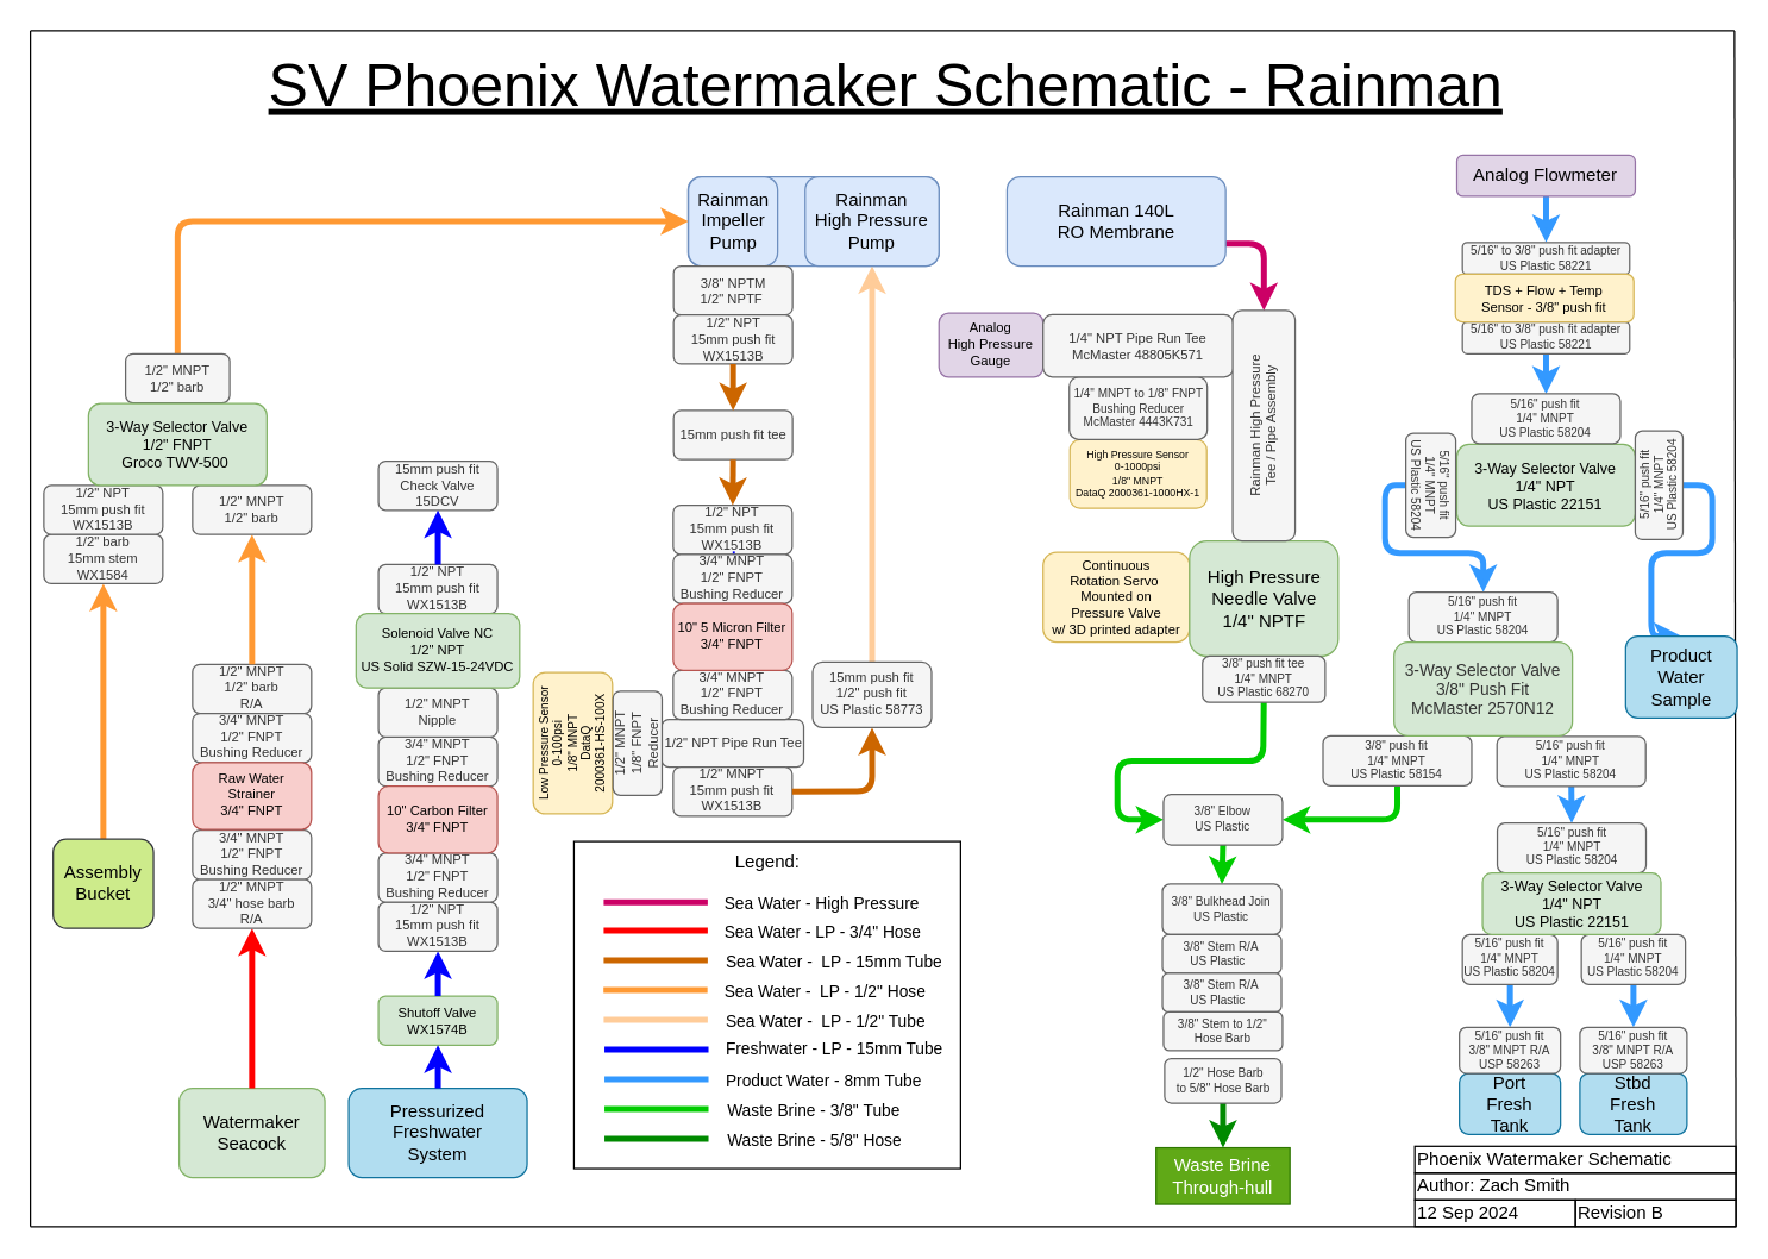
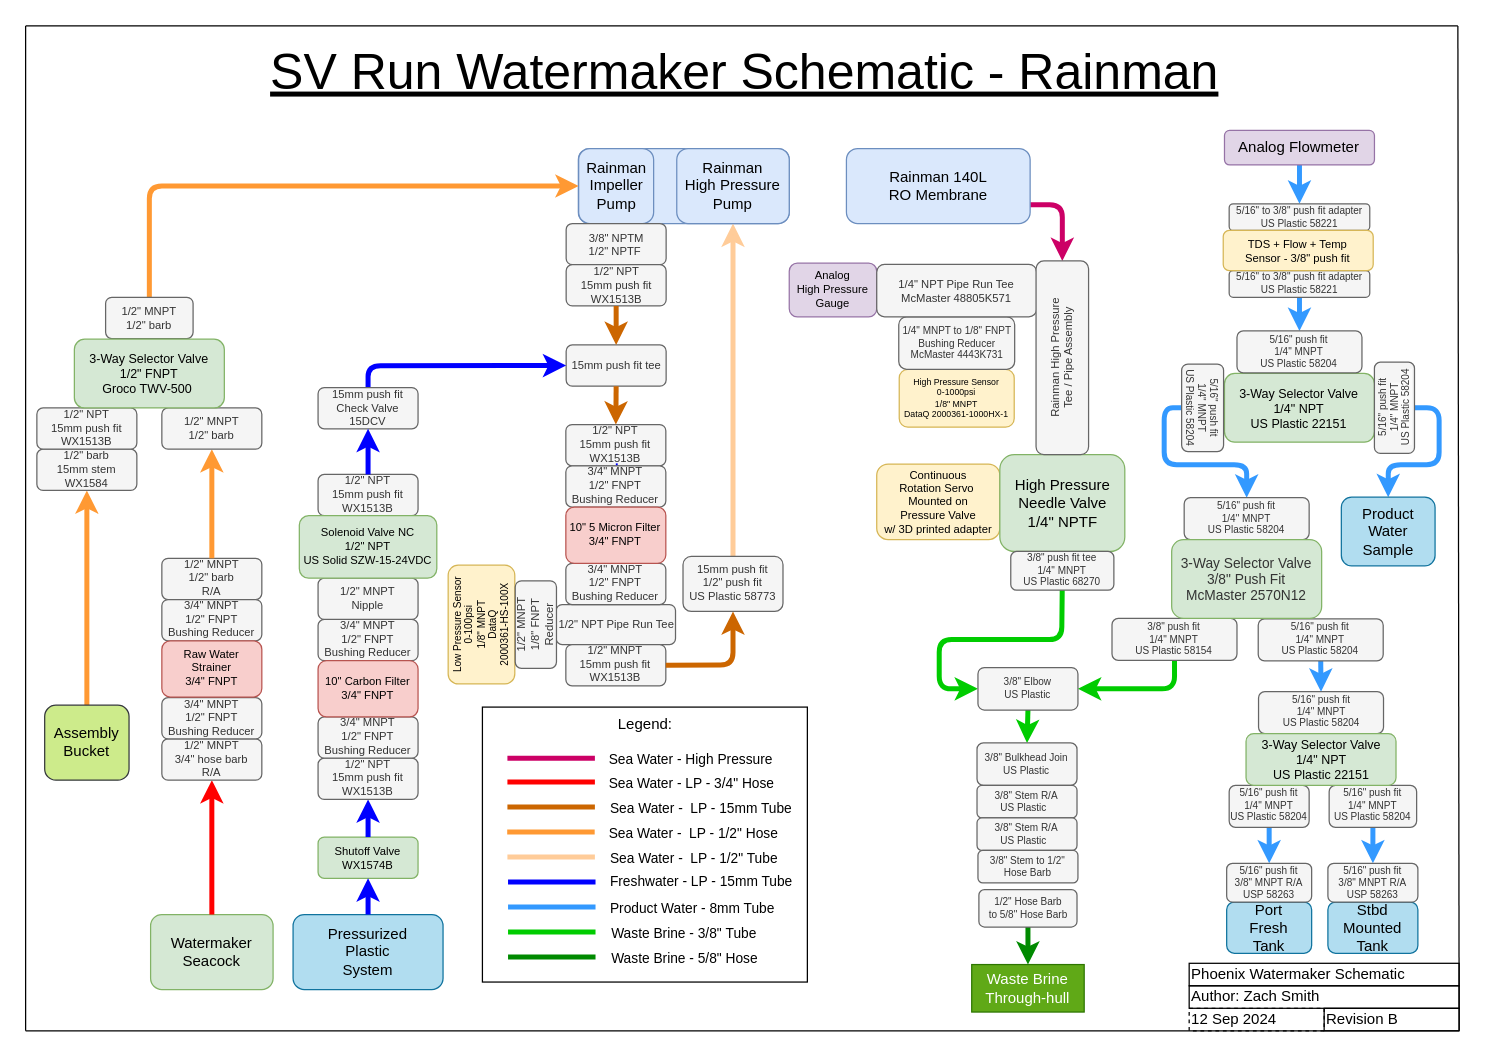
- <mxCell id="12" value="&lt;span style=&quot;font-size: 40px;&quot;&gt;SV Phoenix Watermaker Schematic - Rainman&lt;/span&gt;" style="text;html=1;strokeColor=none;fillColor=none;align=center;verticalAlign=middle;whiteSpace=wrap;rounded=0;fontSize=40;perimeterSpacing=0;fontStyle=4;movable=1;resizable=1;rotatable=1;deletable=1;editable=1;connectable=1;" parent="1" vertex="1"><mxGeometry x="163" y="41" width="865" height="30" as="geometry" /></mxCell>
+ <mxCell id="12" value="&lt;span style=&quot;font-size: 40px;&quot;&gt;SV Run Watermaker Schematic - Rainman&lt;/span&gt;" style="text;html=1;strokeColor=none;fillColor=none;align=center;verticalAlign=middle;whiteSpace=wrap;rounded=0;fontSize=40;perimeterSpacing=0;fontStyle=4;movable=1;resizable=1;rotatable=1;deletable=1;editable=1;connectable=1;" parent="1" vertex="1"><mxGeometry x="163" y="41" width="865" height="30" as="geometry" /></mxCell>
+ <mxCell id="121" value="" style="endArrow=none;html=1;rounded=1;exitX=0;exitY=0.5;exitDx=0;exitDy=0;strokeColor=#0000FF;strokeWidth=4;startArrow=classic;entryX=0.5;entryY=0;entryDx=0;entryDy=0;edgeStyle=orthogonalEdgeStyle;startFill=1;" parent="1" source="118" target="123" edge="1"><mxGeometry width="50" height="50" relative="1" as="geometry"><mxPoint x="502" y="262.56" as="sourcePoint" /><mxPoint x="502" y="297.94" as="targetPoint" /></mxGeometry></mxCell>
- <mxCell id="94" value="Product&lt;br&gt;Water&lt;br&gt;Sample" style="rounded=1;whiteSpace=wrap;html=1;fillColor=#b1ddf0;strokeColor=#10739e;" parent="1" vertex="1"><mxGeometry x="1092.75" y="427" width="75" height="55" as="geometry" /></mxCell>
+ <mxCell id="94" value="Product&lt;br&gt;Water&lt;br&gt;Sample" style="rounded=1;whiteSpace=wrap;html=1;fillColor=#b1ddf0;strokeColor=#10739e;" parent="1" vertex="1"><mxGeometry x="1072.75" y="397" width="75" height="55" as="geometry" /></mxCell>
- <mxCell id="84" value="Stbd&lt;br&gt;Fresh&lt;br&gt;Tank" style="rounded=1;whiteSpace=wrap;html=1;fillColor=#b1ddf0;strokeColor=#10739e;" parent="1" vertex="1"><mxGeometry x="1062" y="721" width="72" height="41" as="geometry" /></mxCell>
+ <mxCell id="84" value="Stbd&lt;br&gt;Mounted&lt;br&gt;Tank" style="rounded=1;whiteSpace=wrap;html=1;fillColor=#b1ddf0;strokeColor=#10739e;" parent="1" vertex="1"><mxGeometry x="1062" y="721" width="72" height="41" as="geometry" /></mxCell>
- <mxCell id="4" value="Pressurized&lt;br&gt;Freshwater&lt;br&gt;System" style="rounded=1;whiteSpace=wrap;html=1;fillColor=#b1ddf0;strokeColor=#10739e;" parent="1" vertex="1"><mxGeometry x="234" y="731" width="120" height="60" as="geometry" /></mxCell>
+ <mxCell id="4" value="Pressurized&lt;br&gt;Plastic&lt;br&gt;System" style="rounded=1;whiteSpace=wrap;html=1;fillColor=#b1ddf0;strokeColor=#10739e;" parent="1" vertex="1"><mxGeometry x="234" y="731" width="120" height="60" as="geometry" /></mxCell>
- <mxCell id="30" value="12 Sep 2024" style="rounded=0;whiteSpace=wrap;html=1;fillColor=none;align=left;movable=0;resizable=0;rotatable=0;deletable=0;editable=0;connectable=0;" parent="1" vertex="1"><mxGeometry x="951" y="806" width="108" height="18" as="geometry" /></mxCell>
+ <mxCell id="30" value="12 Sep 2024" style="rounded=0;whiteSpace=wrap;html=1;fillColor=none;align=left;movable=0;resizable=0;rotatable=0;deletable=0;editable=0;connectable=0;dashed=1;" parent="1" vertex="1"><mxGeometry x="951" y="806" width="108" height="18" as="geometry" /></mxCell>
